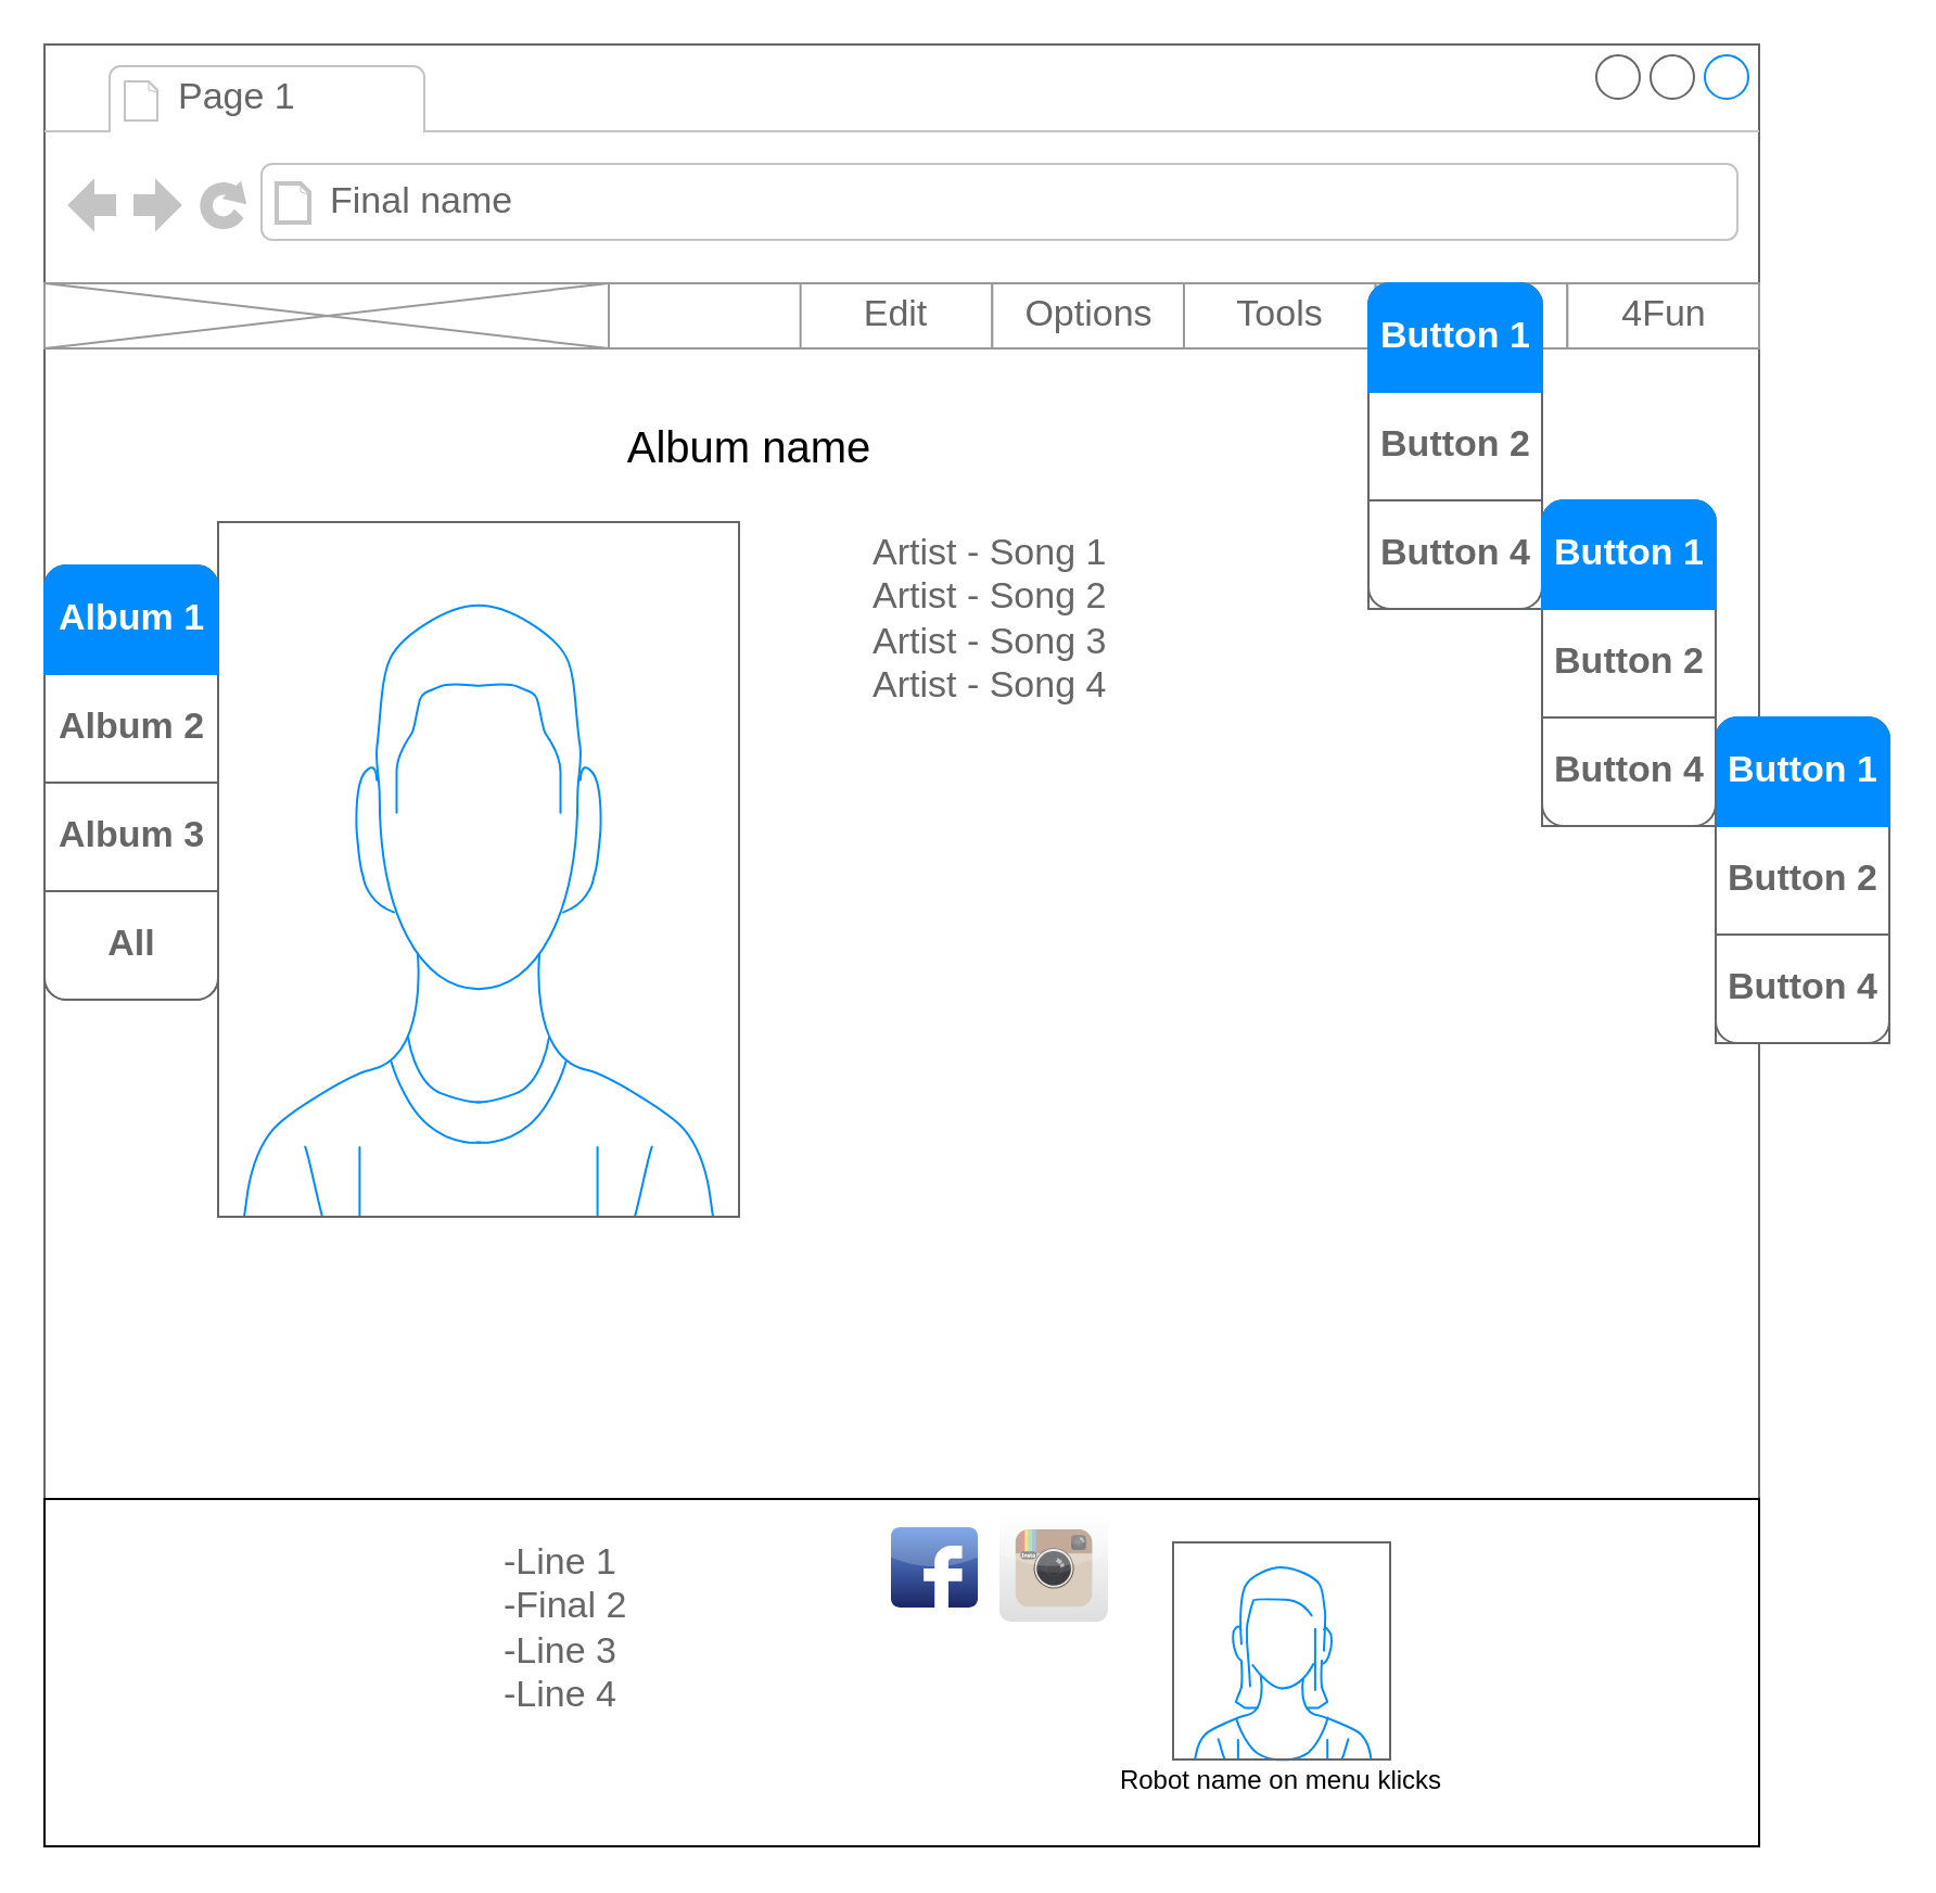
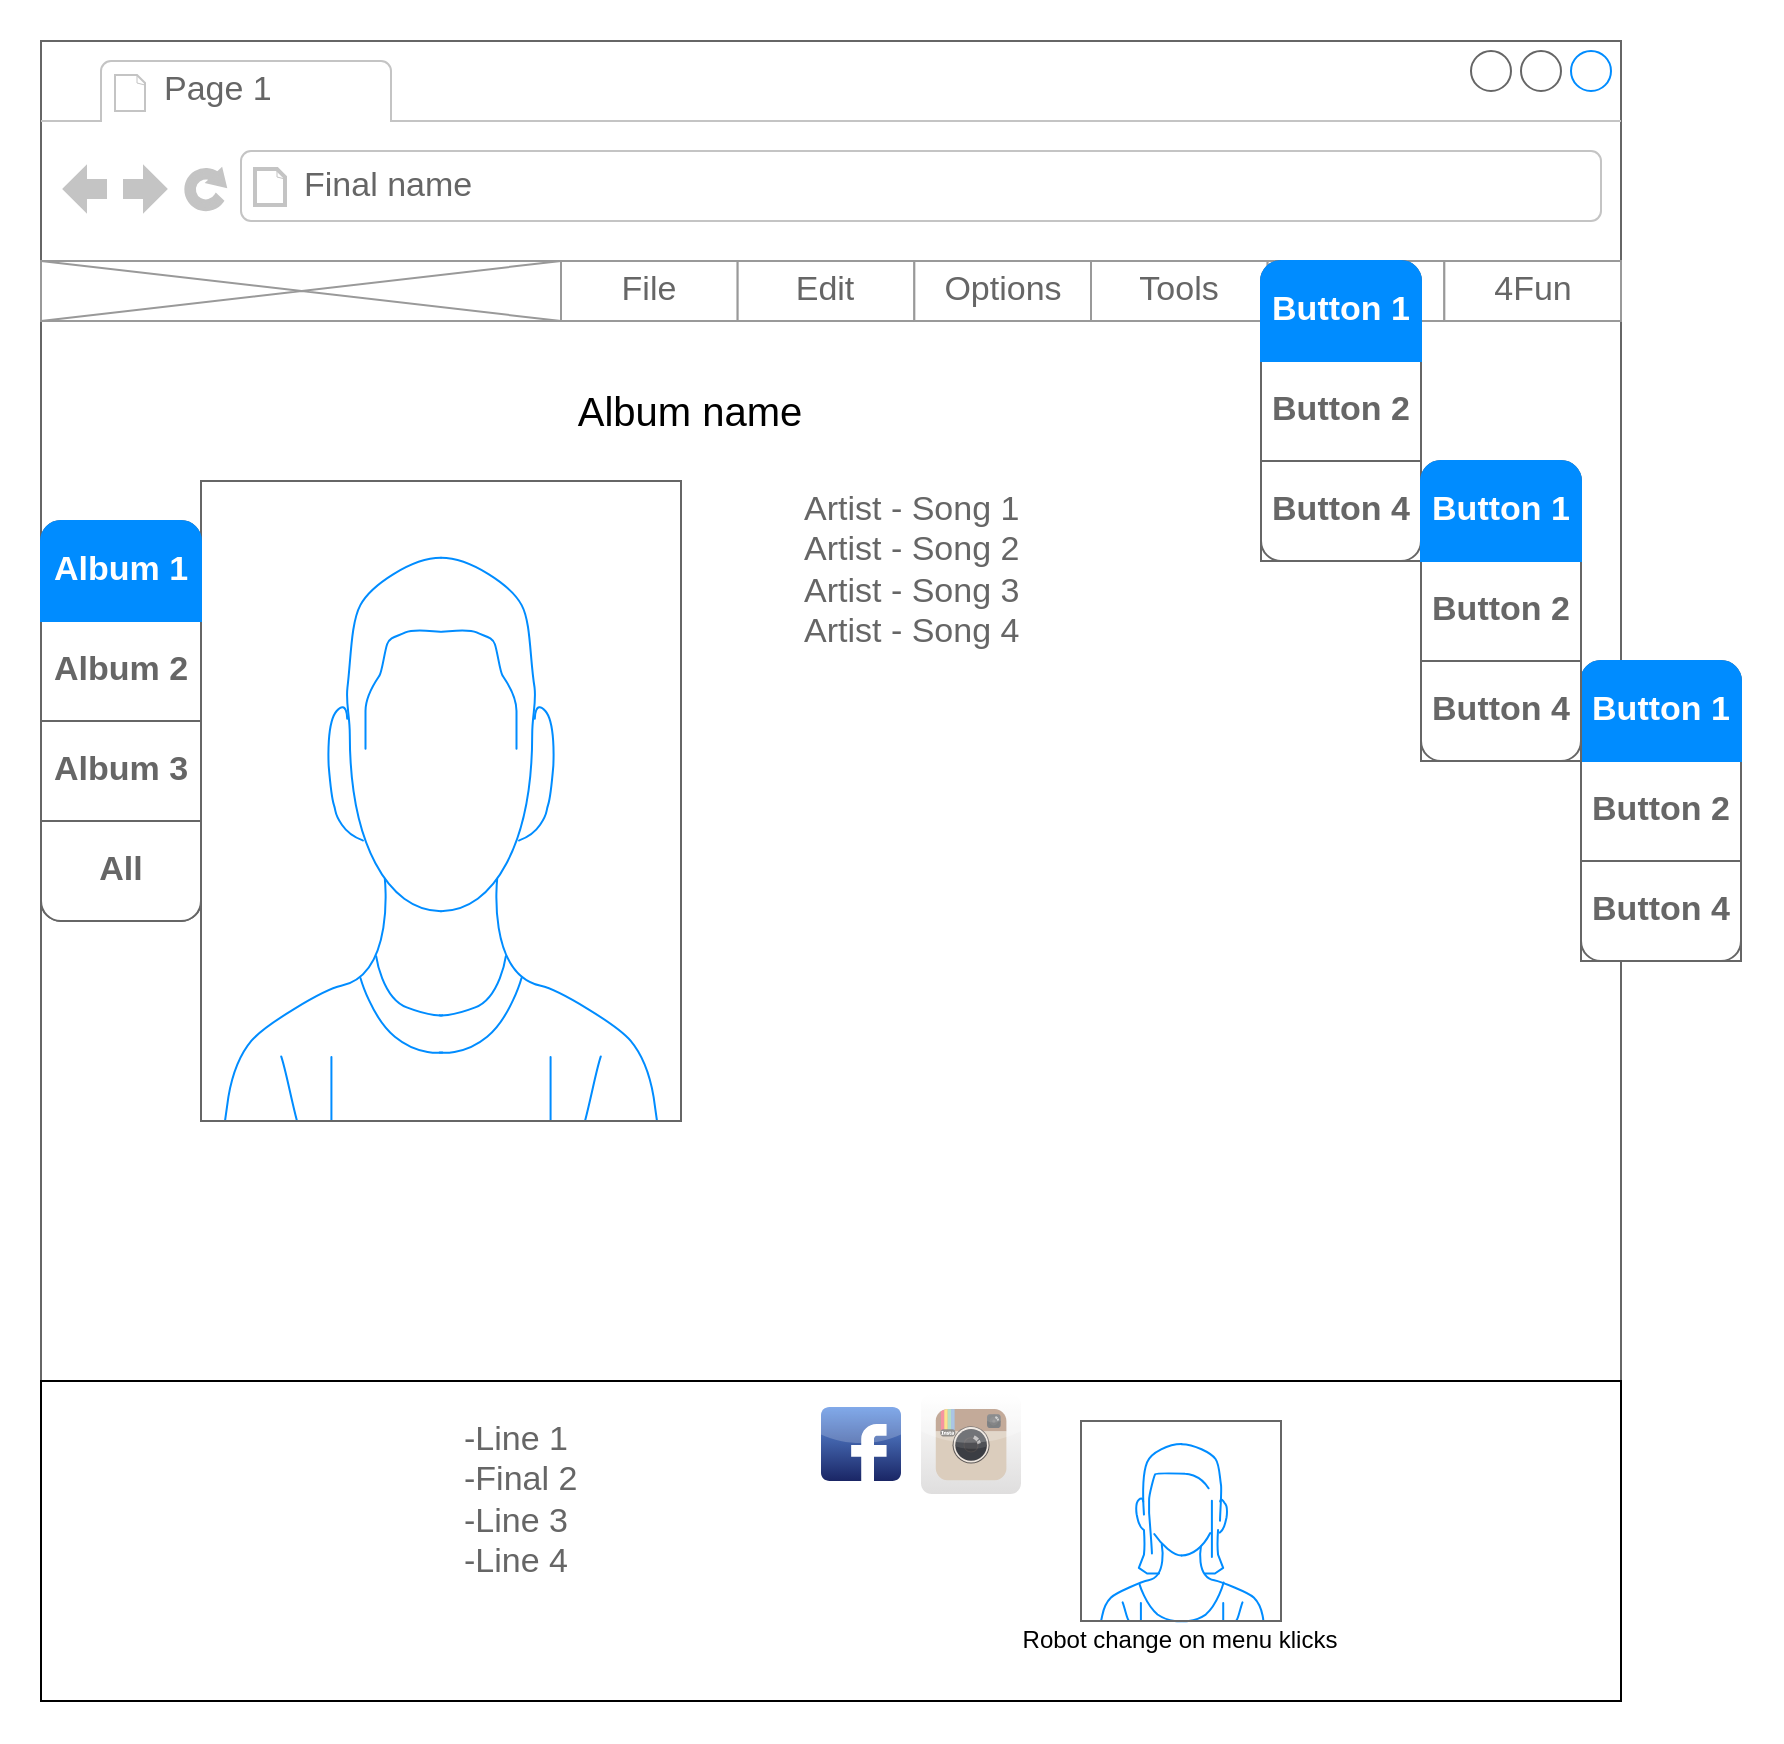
+ <mxCell id="6" value="File" style="strokeColor=inherit;fillColor=inherit;gradientColor=inherit;strokeWidth=1;shadow=0;dashed=0;align=center;html=1;shape=mxgraph.mockup.forms.rrect;rSize=0;fontSize=17;fontColor=#666666;" vertex="1" parent="5"><mxGeometry width="88.333" height="30" as="geometry" /></mxCell>
- <mxCell id="41" value="Robot name&amp;nbsp;on menu klicks" style="text;html=1;strokeColor=none;fillColor=none;align=center;verticalAlign=middle;whiteSpace=wrap;rounded=0;" vertex="1" parent="2"><mxGeometry x="480" y="790" width="180" height="20" as="geometry" /></mxCell>
+ <mxCell id="41" value="Robot change&amp;nbsp;on menu klicks" style="text;html=1;strokeColor=none;fillColor=none;align=center;verticalAlign=middle;whiteSpace=wrap;rounded=0;" vertex="1" parent="2"><mxGeometry x="480" y="790" width="180" height="20" as="geometry" /></mxCell>
